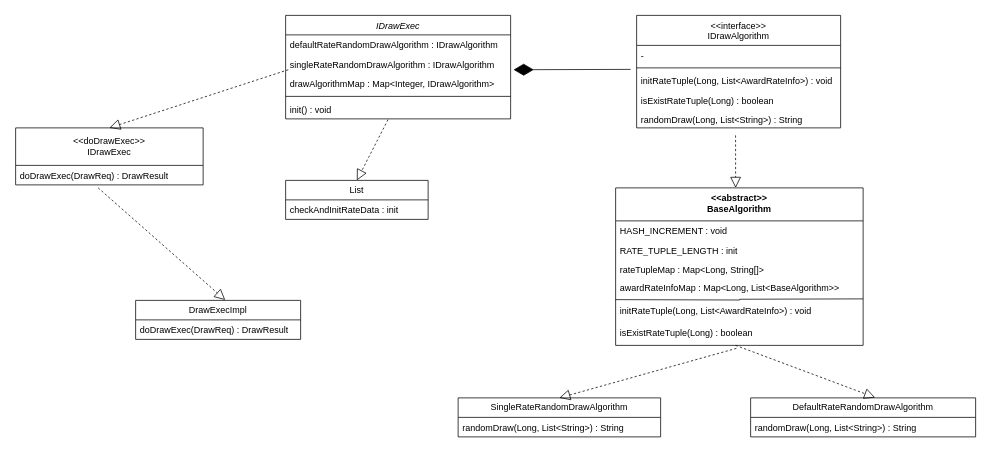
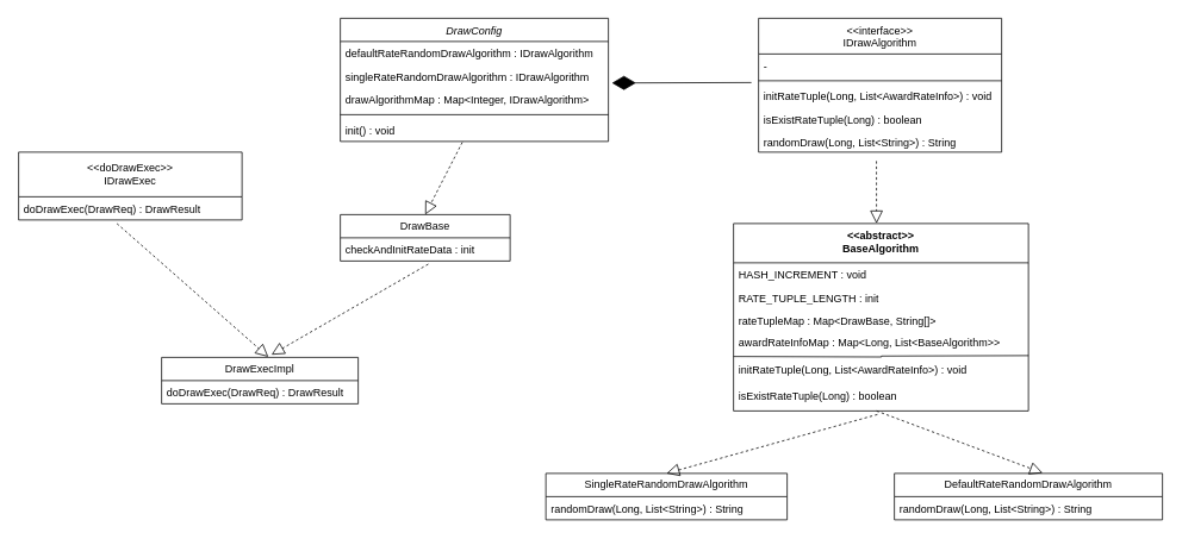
- <mxCell id="2" value="IDrawExec" style="swimlane;fontStyle=2;align=center;verticalAlign=top;childLayout=stackLayout;horizontal=1;startSize=26;horizontalStack=0;resizeParent=1;resizeLast=0;collapsible=1;marginBottom=0;rounded=0;shadow=0;strokeWidth=1;" parent="1" vertex="1"><mxGeometry x="380" y="20" width="300" height="138" as="geometry"><mxRectangle x="230" y="140" width="160" height="26" as="alternateBounds" /></mxGeometry></mxCell>
+ <mxCell id="2" value="DrawConfig" style="swimlane;fontStyle=2;align=center;verticalAlign=top;childLayout=stackLayout;horizontal=1;startSize=26;horizontalStack=0;resizeParent=1;resizeLast=0;collapsible=1;marginBottom=0;rounded=0;shadow=0;strokeWidth=1;" parent="1" vertex="1"><mxGeometry x="380" y="20" width="300" height="138" as="geometry"><mxRectangle x="230" y="140" width="160" height="26" as="alternateBounds" /></mxGeometry></mxCell>
- <mxCell id="37" value="" style="endArrow=block;dashed=1;endFill=0;endSize=12;html=1;rounded=0;entryX=0.5;entryY=0;entryDx=0;entryDy=0;exitX=0.012;exitY=0.788;exitDx=0;exitDy=0;exitPerimeter=0;" edge="1" parent="1" source="4" target="33"><mxGeometry width="160" relative="1" as="geometry"><mxPoint x="120" y="90" as="sourcePoint" /><mxPoint x="280" y="90" as="targetPoint" /></mxGeometry></mxCell>
- <mxCell id="30" value="List" style="swimlane;fontStyle=0;childLayout=stackLayout;horizontal=1;startSize=26;fillColor=none;horizontalStack=0;resizeParent=1;resizeParentMax=0;resizeLast=0;collapsible=1;marginBottom=0;whiteSpace=wrap;html=1;" vertex="1" parent="1"><mxGeometry x="380" y="240" width="190" height="52" as="geometry" /></mxCell>
+ <mxCell id="30" value="DrawBase" style="swimlane;fontStyle=0;childLayout=stackLayout;horizontal=1;startSize=26;fillColor=none;horizontalStack=0;resizeParent=1;resizeParentMax=0;resizeLast=0;collapsible=1;marginBottom=0;whiteSpace=wrap;html=1;" vertex="1" parent="1"><mxGeometry x="380" y="240" width="190" height="52" as="geometry" /></mxCell>
+ <mxCell id="39" value="" style="endArrow=block;dashed=1;endFill=0;endSize=12;html=1;rounded=0;exitX=0.518;exitY=1.135;exitDx=0;exitDy=0;exitPerimeter=0;entryX=0.559;entryY=-0.058;entryDx=0;entryDy=0;entryPerimeter=0;" edge="1" parent="1" source="31" target="35"><mxGeometry width="160" relative="1" as="geometry"><mxPoint x="500" y="330" as="sourcePoint" /><mxPoint x="300" y="390" as="targetPoint" /></mxGeometry></mxCell>
- <mxCell id="18" value="rateTupleMap :&amp;nbsp;Map&amp;lt;Long, String[]&amp;gt;" style="text;strokeColor=none;fillColor=none;align=left;verticalAlign=top;spacingLeft=4;spacingRight=4;overflow=hidden;rotatable=0;points=[[0,0.5],[1,0.5]];portConstraint=eastwest;whiteSpace=wrap;html=1;" vertex="1" parent="15"><mxGeometry y="96" width="330" height="24" as="geometry" /></mxCell>
+ <mxCell id="18" value="rateTupleMap :&amp;nbsp;Map&amp;lt;DrawBase, String[]&amp;gt;" style="text;strokeColor=none;fillColor=none;align=left;verticalAlign=top;spacingLeft=4;spacingRight=4;overflow=hidden;rotatable=0;points=[[0,0.5],[1,0.5]];portConstraint=eastwest;whiteSpace=wrap;html=1;" vertex="1" parent="15"><mxGeometry y="96" width="330" height="24" as="geometry" /></mxCell>
